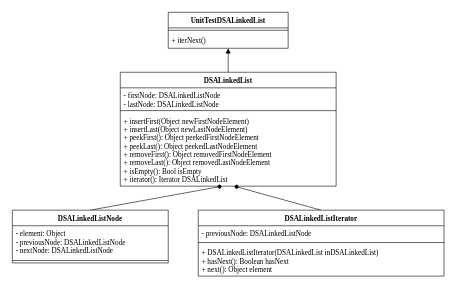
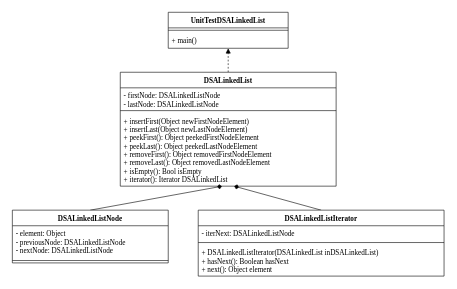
- <mxCell id="9" value="+ iterNext()" style="text;strokeColor=none;fillColor=none;align=left;verticalAlign=top;spacingLeft=4;spacingRight=4;overflow=hidden;rotatable=0;points=[[0,0.5],[1,0.5]];portConstraint=eastwest;fontFamily=Fira Code;" parent="7" vertex="1"><mxGeometry y="34" width="200" height="26" as="geometry" /></mxCell>
+ <mxCell id="9" value="+ main()" style="text;strokeColor=none;fillColor=none;align=left;verticalAlign=top;spacingLeft=4;spacingRight=4;overflow=hidden;rotatable=0;points=[[0,0.5],[1,0.5]];portConstraint=eastwest;fontFamily=Fira Code;" parent="7" vertex="1"><mxGeometry y="34" width="200" height="26" as="geometry" /></mxCell>
- <mxCell id="2" style="edgeStyle=orthogonalEdgeStyle;rounded=0;orthogonalLoop=1;jettySize=auto;html=1;entryX=0.5;entryY=1;entryDx=0;entryDy=0;endArrow=block;endFill=1;" parent="1" source="3" target="7" edge="1"><mxGeometry relative="1" as="geometry" /></mxCell>
+ <mxCell id="2" style="edgeStyle=orthogonalEdgeStyle;rounded=0;orthogonalLoop=1;jettySize=auto;html=1;entryX=0.5;entryY=1;entryDx=0;entryDy=0;endArrow=block;endFill=1;dashed=1;" parent="1" source="3" target="7" edge="1"><mxGeometry relative="1" as="geometry" /></mxCell>
- <mxCell id="16" value="- previousNode: DSALinkedListNode" style="text;strokeColor=none;fillColor=none;align=left;verticalAlign=top;spacingLeft=4;spacingRight=4;overflow=hidden;rotatable=0;points=[[0,0.5],[1,0.5]];portConstraint=eastwest;fontFamily=Fira Code;" parent="15" vertex="1"><mxGeometry y="26" width="410" height="24" as="geometry" /></mxCell>
+ <mxCell id="16" value="- iterNext: DSALinkedListNode" style="text;strokeColor=none;fillColor=none;align=left;verticalAlign=top;spacingLeft=4;spacingRight=4;overflow=hidden;rotatable=0;points=[[0,0.5],[1,0.5]];portConstraint=eastwest;fontFamily=Fira Code;" parent="15" vertex="1"><mxGeometry y="26" width="410" height="24" as="geometry" /></mxCell>
